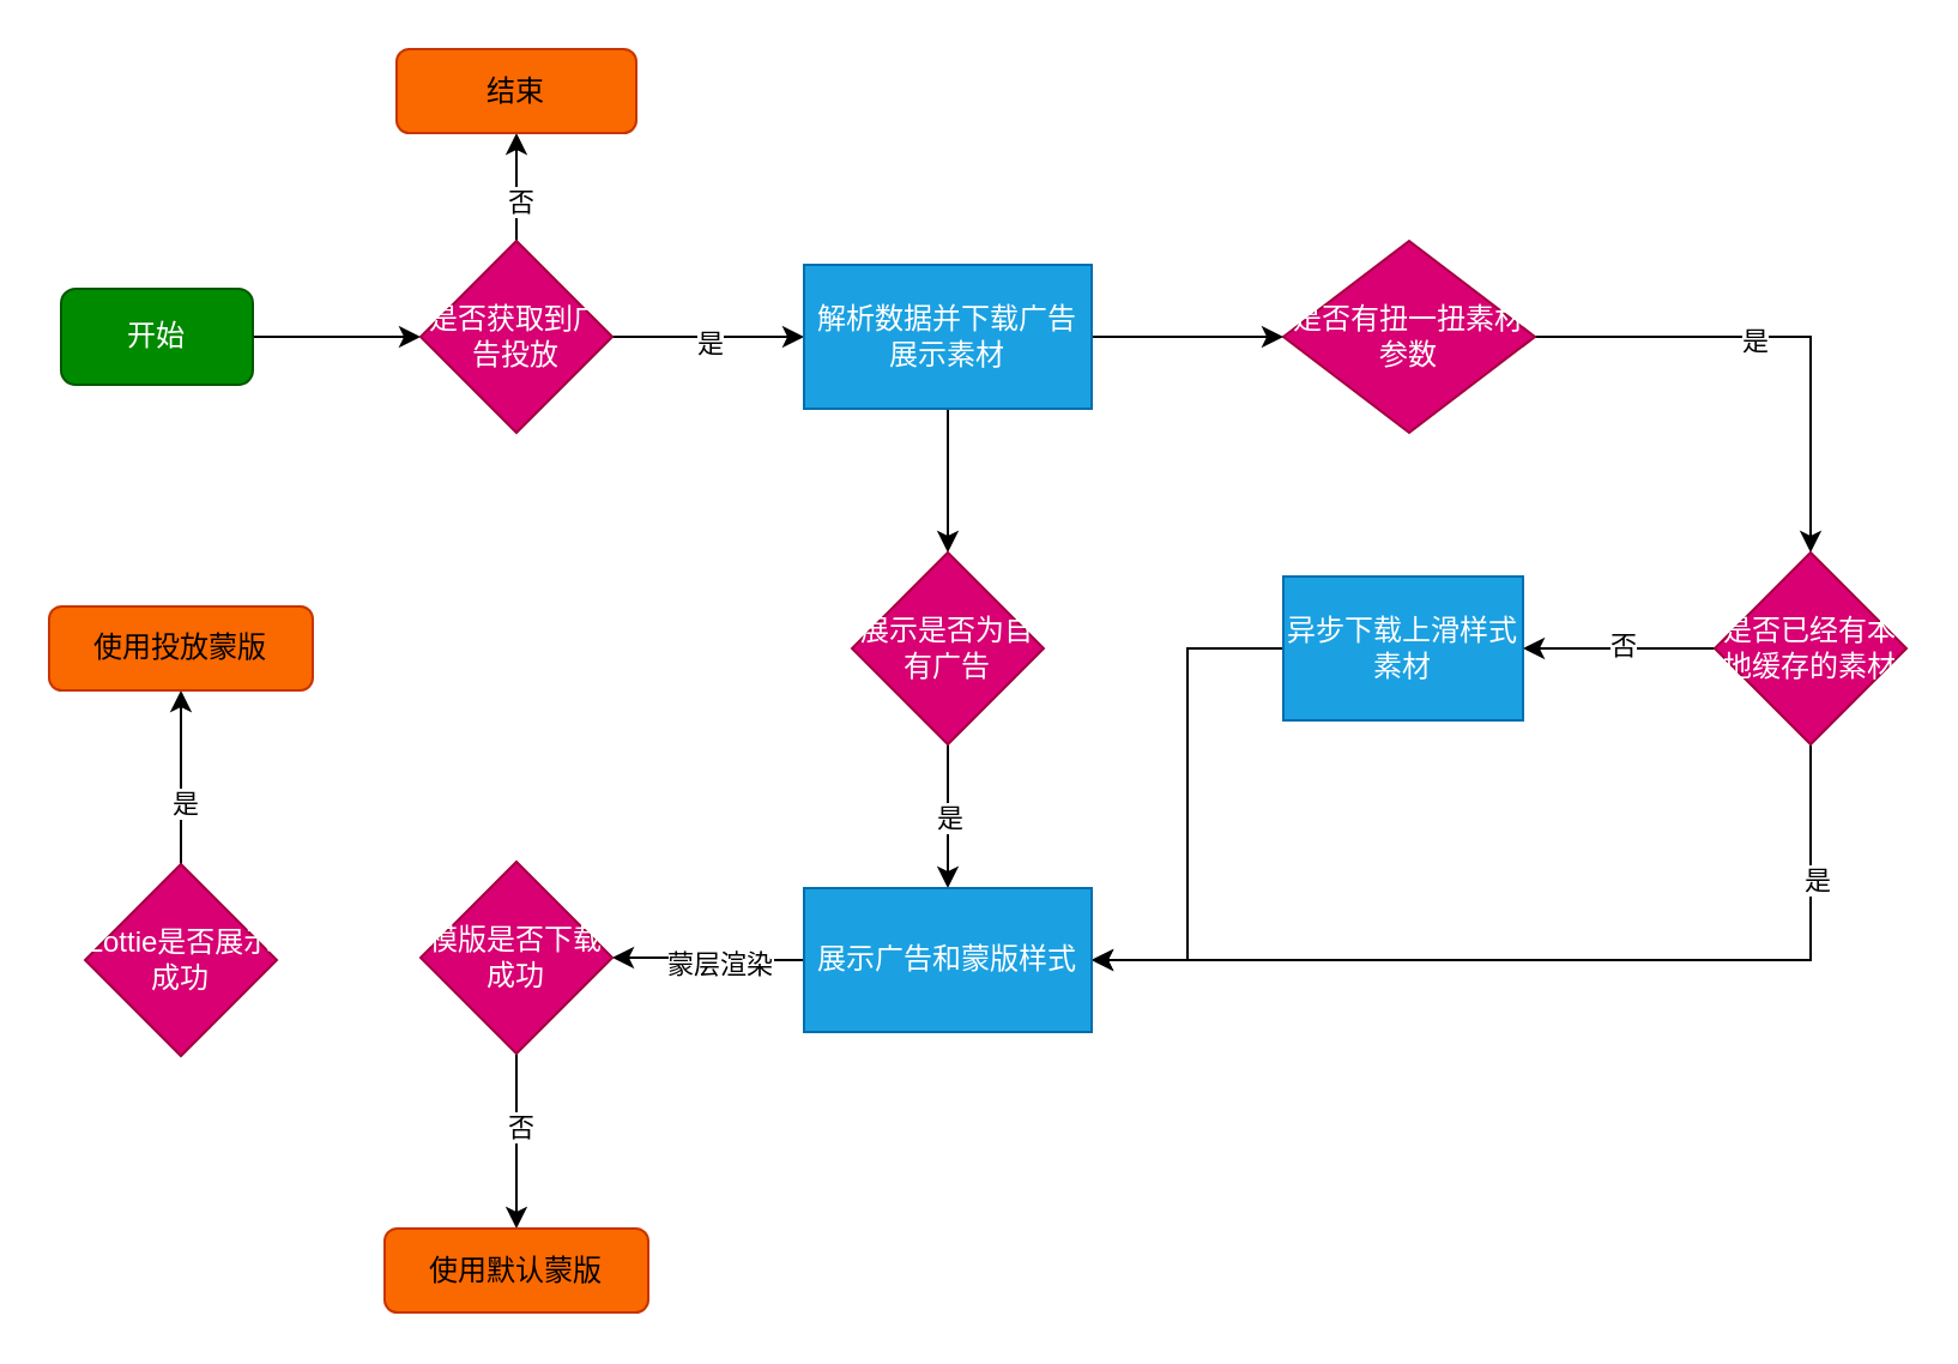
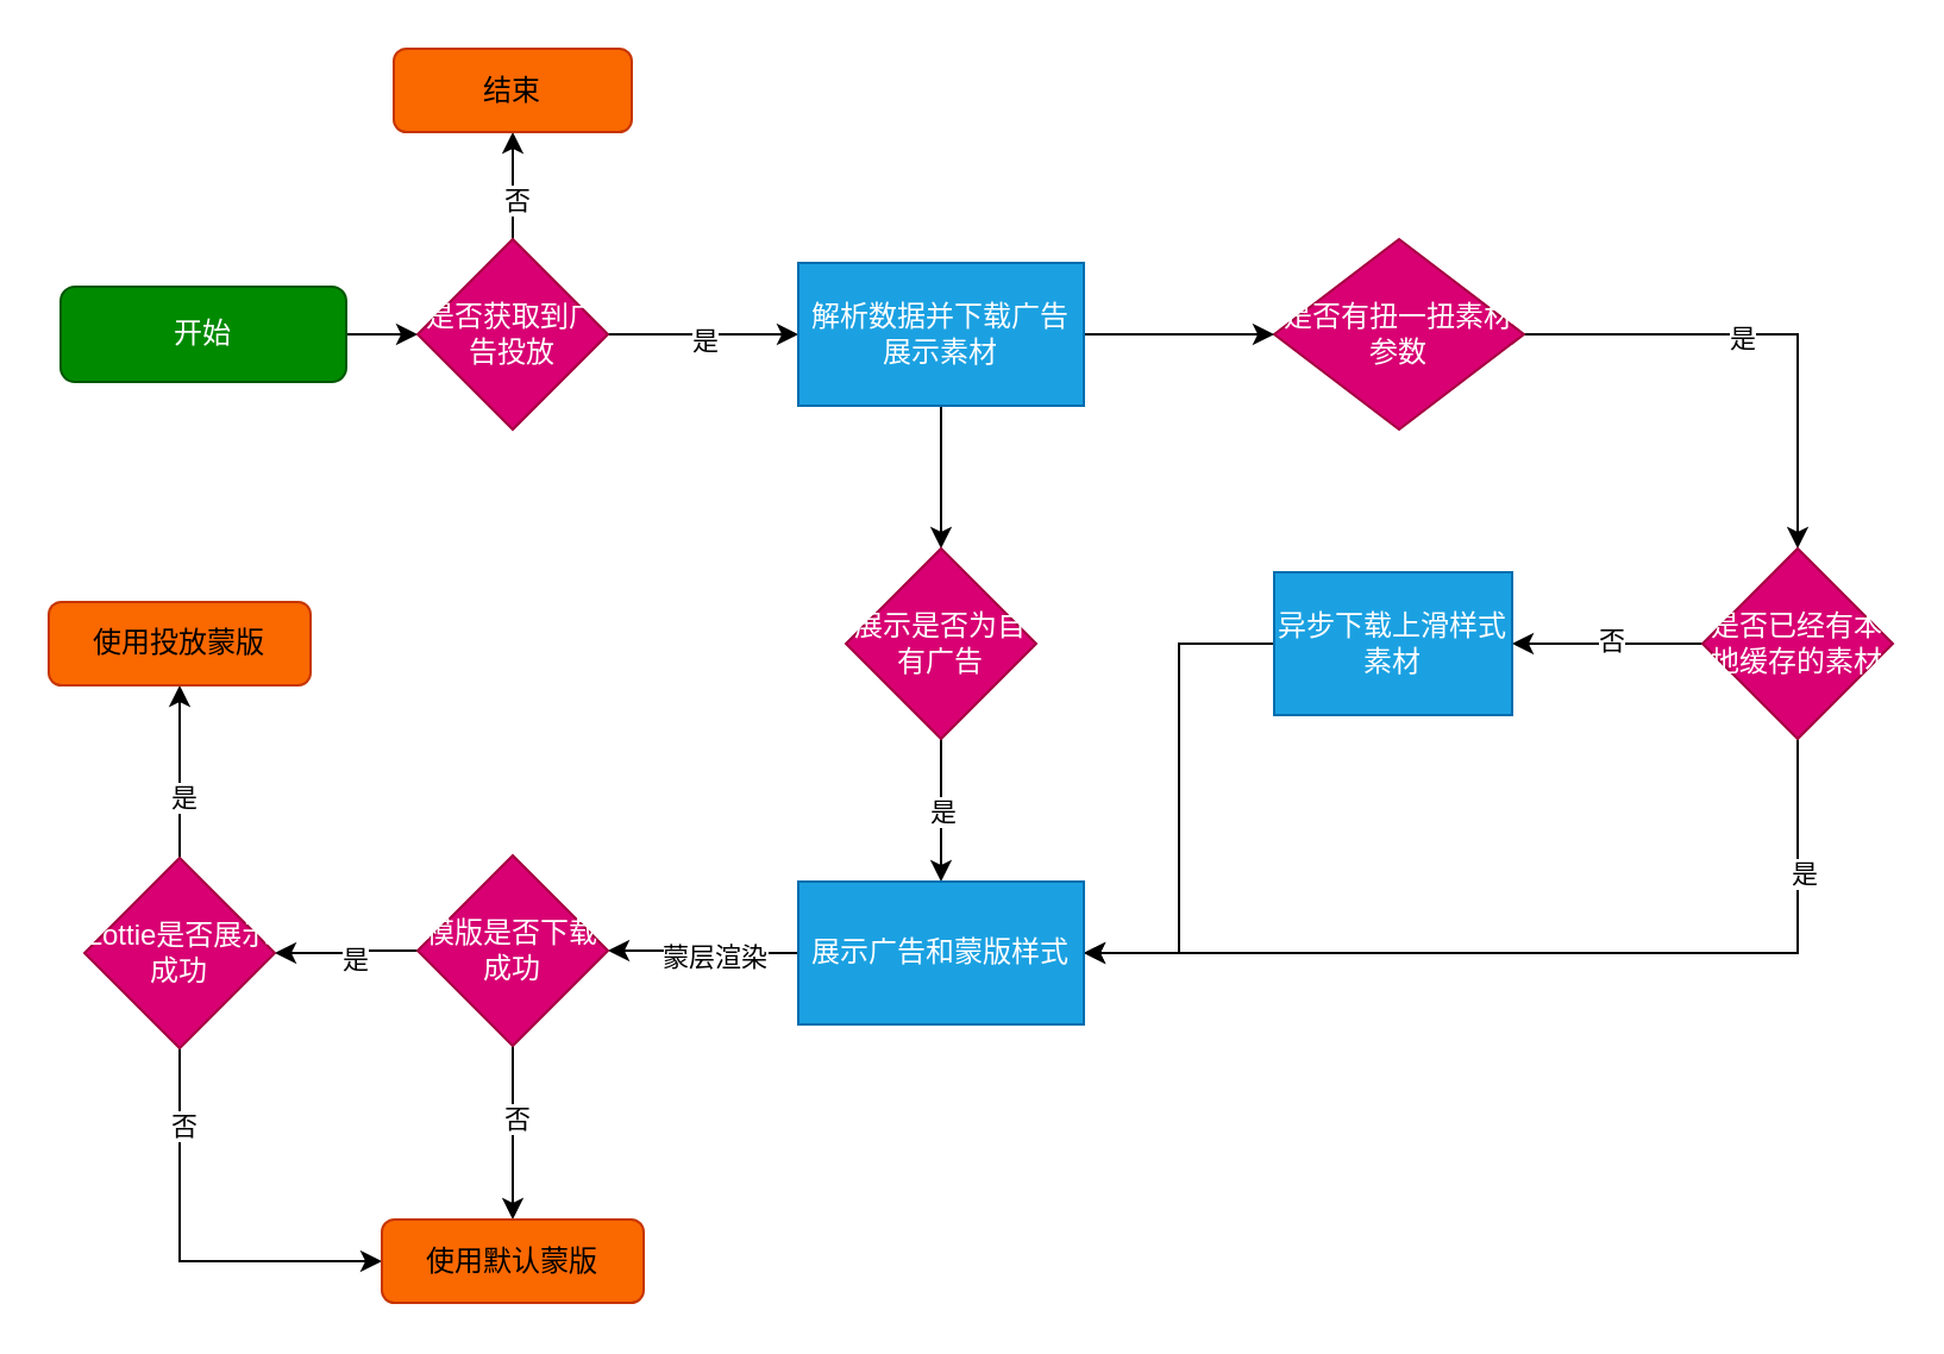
- <mxCell id="3" value="开始" style="rounded=1;whiteSpace=wrap;html=1;fillColor=#008a00;fontColor=#ffffff;strokeColor=#005700;" vertex="1" parent="1"><mxGeometry x="25" y="120" width="80" height="40" as="geometry" /></mxCell>
+ <mxCell id="3" value="开始" style="rounded=1;whiteSpace=wrap;html=1;fillColor=#008a00;fontColor=#ffffff;strokeColor=#005700;" vertex="1" parent="1"><mxGeometry x="25" y="120" width="120" height="40" as="geometry" /></mxCell>
+ <mxCell id="29" value="" style="edgeStyle=orthogonalEdgeStyle;rounded=0;orthogonalLoop=1;jettySize=auto;html=1;" edge="1" parent="1" source="33" target="38"><mxGeometry relative="1" as="geometry" /></mxCell>
+ <mxCell id="30" value="是" style="edgeLabel;html=1;align=center;verticalAlign=middle;resizable=0;points=[];" vertex="1" connectable="0" parent="29"><mxGeometry x="-0.126" y="3" relative="1" as="geometry"><mxPoint as="offset" /></mxGeometry></mxCell>
+ <mxCell id="36" style="edgeStyle=orthogonalEdgeStyle;rounded=0;orthogonalLoop=1;jettySize=auto;html=1;entryX=0;entryY=0.5;entryDx=0;entryDy=0;" edge="1" parent="1" source="38" target="40"><mxGeometry relative="1" as="geometry"><Array as="points"><mxPoint x="75" y="530" /></Array></mxGeometry></mxCell>
+ <mxCell id="37" value="否" style="edgeLabel;html=1;align=center;verticalAlign=middle;resizable=0;points=[];" vertex="1" connectable="0" parent="36"><mxGeometry x="-0.629" y="1" relative="1" as="geometry"><mxPoint as="offset" /></mxGeometry></mxCell>
